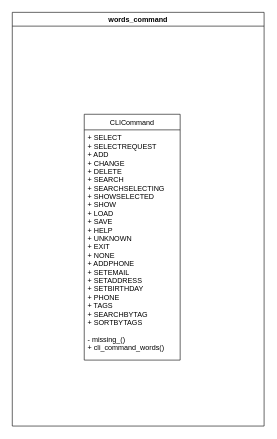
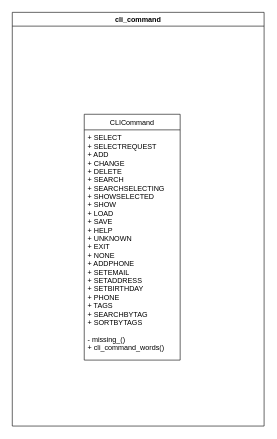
- <mxCell id="4" value="words_command" style="swimlane;" vertex="1" parent="1"><mxGeometry x="20" y="20" width="420" height="690" as="geometry" /></mxCell>
+ <mxCell id="4" value="cli_command" style="swimlane;" vertex="1" parent="1"><mxGeometry x="20" y="20" width="420" height="690" as="geometry" /></mxCell>
